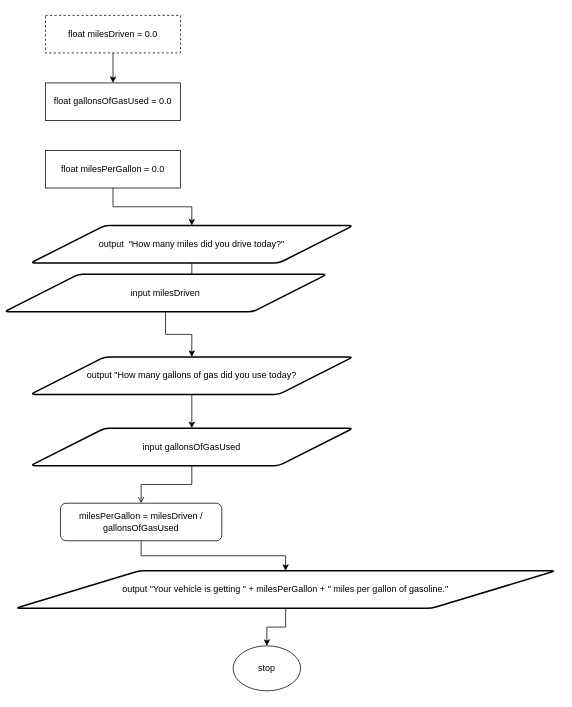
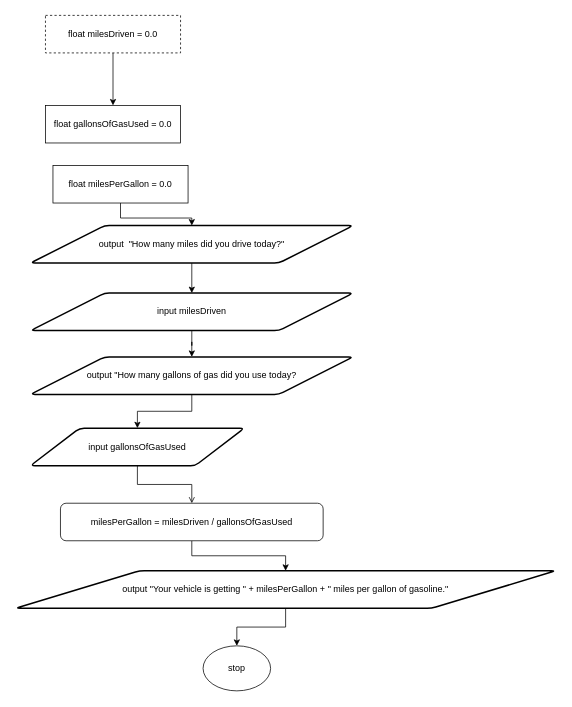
- <mxCell id="6" value="float gallonsOfGasUsed = 0.0" style="rounded=0;whiteSpace=wrap;html=1;" parent="1" vertex="1"><mxGeometry x="60" y="110" width="180" height="50" as="geometry" /></mxCell>
+ <mxCell id="6" value="float gallonsOfGasUsed = 0.0" style="rounded=0;whiteSpace=wrap;html=1;" parent="1" vertex="1"><mxGeometry x="60" y="140" width="180" height="50" as="geometry" /></mxCell>
- <mxCell id="8" value="float milesPerGallon = 0.0" style="rounded=0;whiteSpace=wrap;html=1;" parent="1" vertex="1"><mxGeometry x="60" y="200" width="180" height="50" as="geometry" /></mxCell>
+ <mxCell id="8" value="float milesPerGallon = 0.0" style="rounded=0;whiteSpace=wrap;html=1;" parent="1" vertex="1"><mxGeometry x="70" y="220" width="180" height="50" as="geometry" /></mxCell>
- <mxCell id="10" value="input milesDriven" style="shape=parallelogram;html=1;strokeWidth=2;perimeter=parallelogramPerimeter;whiteSpace=wrap;rounded=1;arcSize=12;size=0.23;" parent="1" vertex="1"><mxGeometry x="5" y="365" width="430" height="50" as="geometry" /></mxCell>
+ <mxCell id="10" value="input milesDriven" style="shape=parallelogram;html=1;strokeWidth=2;perimeter=parallelogramPerimeter;whiteSpace=wrap;rounded=1;arcSize=12;size=0.23;" parent="1" vertex="1"><mxGeometry x="40" y="390" width="430" height="50" as="geometry" /></mxCell>
- <mxCell id="14" value="input gallonsOfGasUsed" style="shape=parallelogram;html=1;strokeWidth=2;perimeter=parallelogramPerimeter;whiteSpace=wrap;rounded=1;arcSize=12;size=0.23;" parent="1" vertex="1"><mxGeometry x="40" y="570" width="430" height="50" as="geometry" /></mxCell>
+ <mxCell id="14" value="input gallonsOfGasUsed" style="shape=parallelogram;html=1;strokeWidth=2;perimeter=parallelogramPerimeter;whiteSpace=wrap;rounded=1;arcSize=12;size=0.23;" parent="1" vertex="1"><mxGeometry x="40" y="570" width="285" height="50" as="geometry" /></mxCell>
- <mxCell id="16" value="milesPerGallon = milesDriven / gallonsOfGasUsed" style="rounded=1;whiteSpace=wrap;html=1;" parent="1" vertex="1"><mxGeometry x="80" y="670" width="215" height="50" as="geometry" /></mxCell>
+ <mxCell id="16" value="milesPerGallon = milesDriven / gallonsOfGasUsed" style="rounded=1;whiteSpace=wrap;html=1;" parent="1" vertex="1"><mxGeometry x="80" y="670" width="350" height="50" as="geometry" /></mxCell>
- <mxCell id="19" value="stop" style="ellipse;whiteSpace=wrap;html=1;" parent="1" vertex="1"><mxGeometry x="310" y="860" width="90" height="60" as="geometry" /></mxCell>
+ <mxCell id="19" value="stop" style="ellipse;whiteSpace=wrap;html=1;" parent="1" vertex="1"><mxGeometry x="270" y="860" width="90" height="60" as="geometry" /></mxCell>
